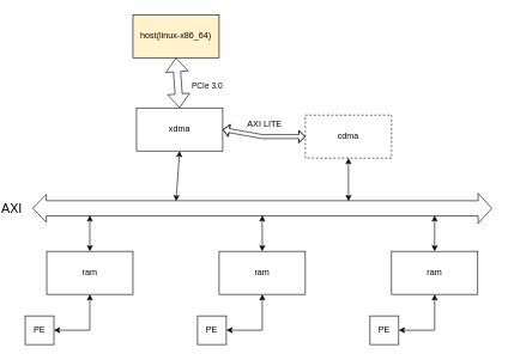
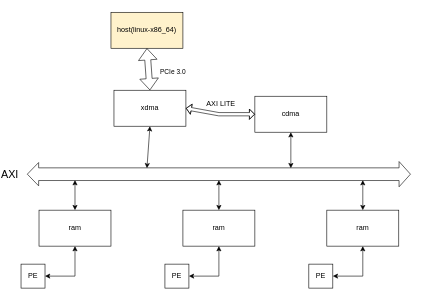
- <mxCell id="6" value="cdma" style="rounded=0;whiteSpace=wrap;html=1;dashed=1;" parent="1" vertex="1"><mxGeometry x="410" y="160" width="120" height="60" as="geometry" /></mxCell>
+ <mxCell id="6" value="cdma" style="rounded=0;whiteSpace=wrap;html=1;" parent="1" vertex="1"><mxGeometry x="410" y="160" width="120" height="60" as="geometry" /></mxCell>
